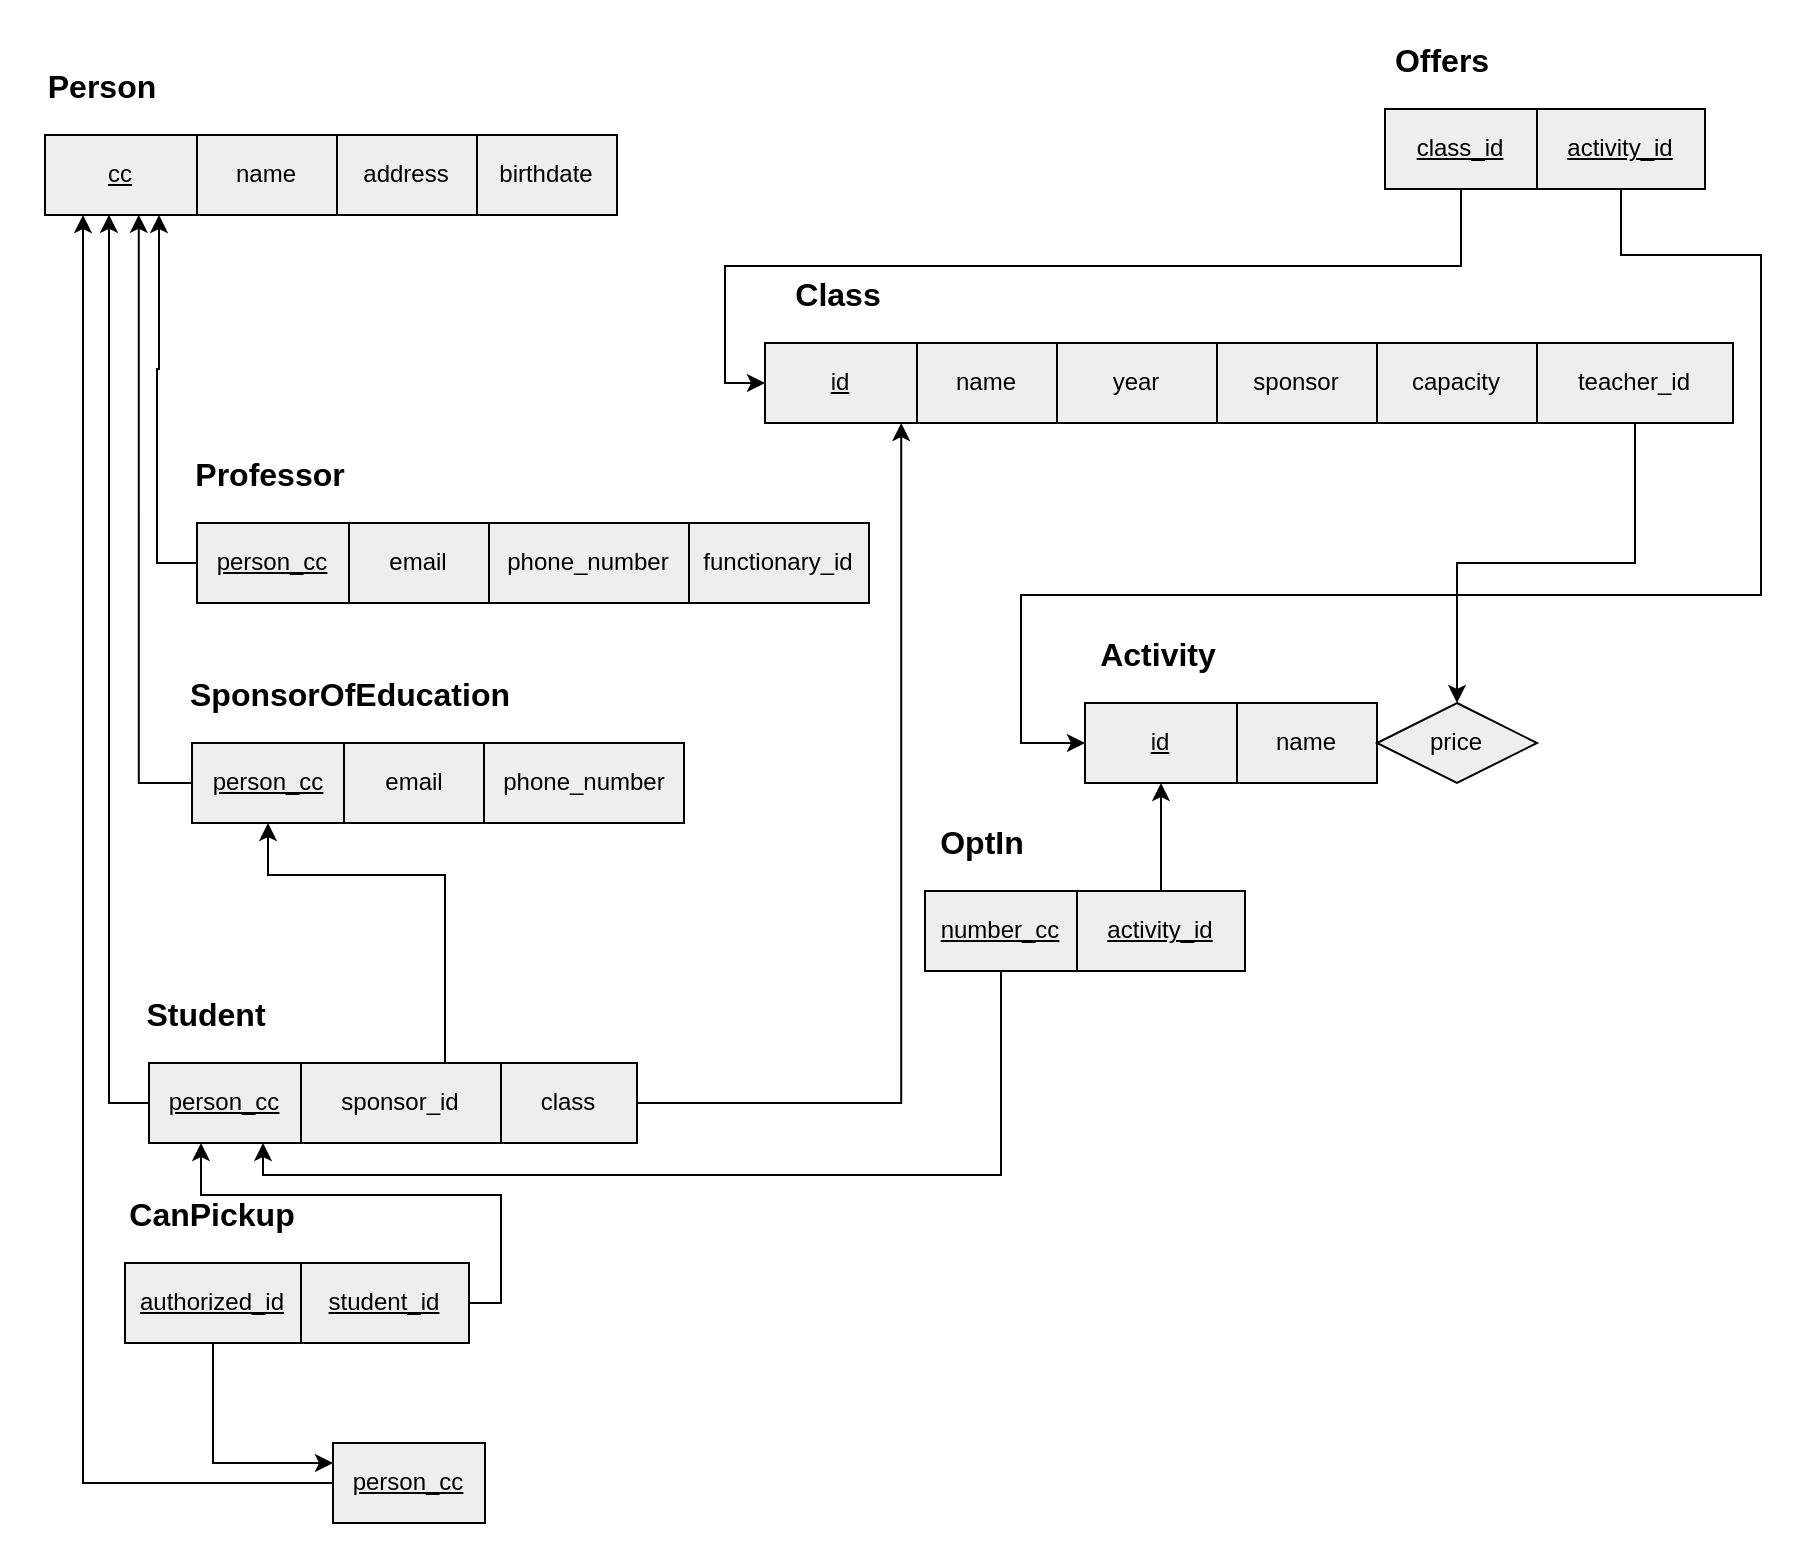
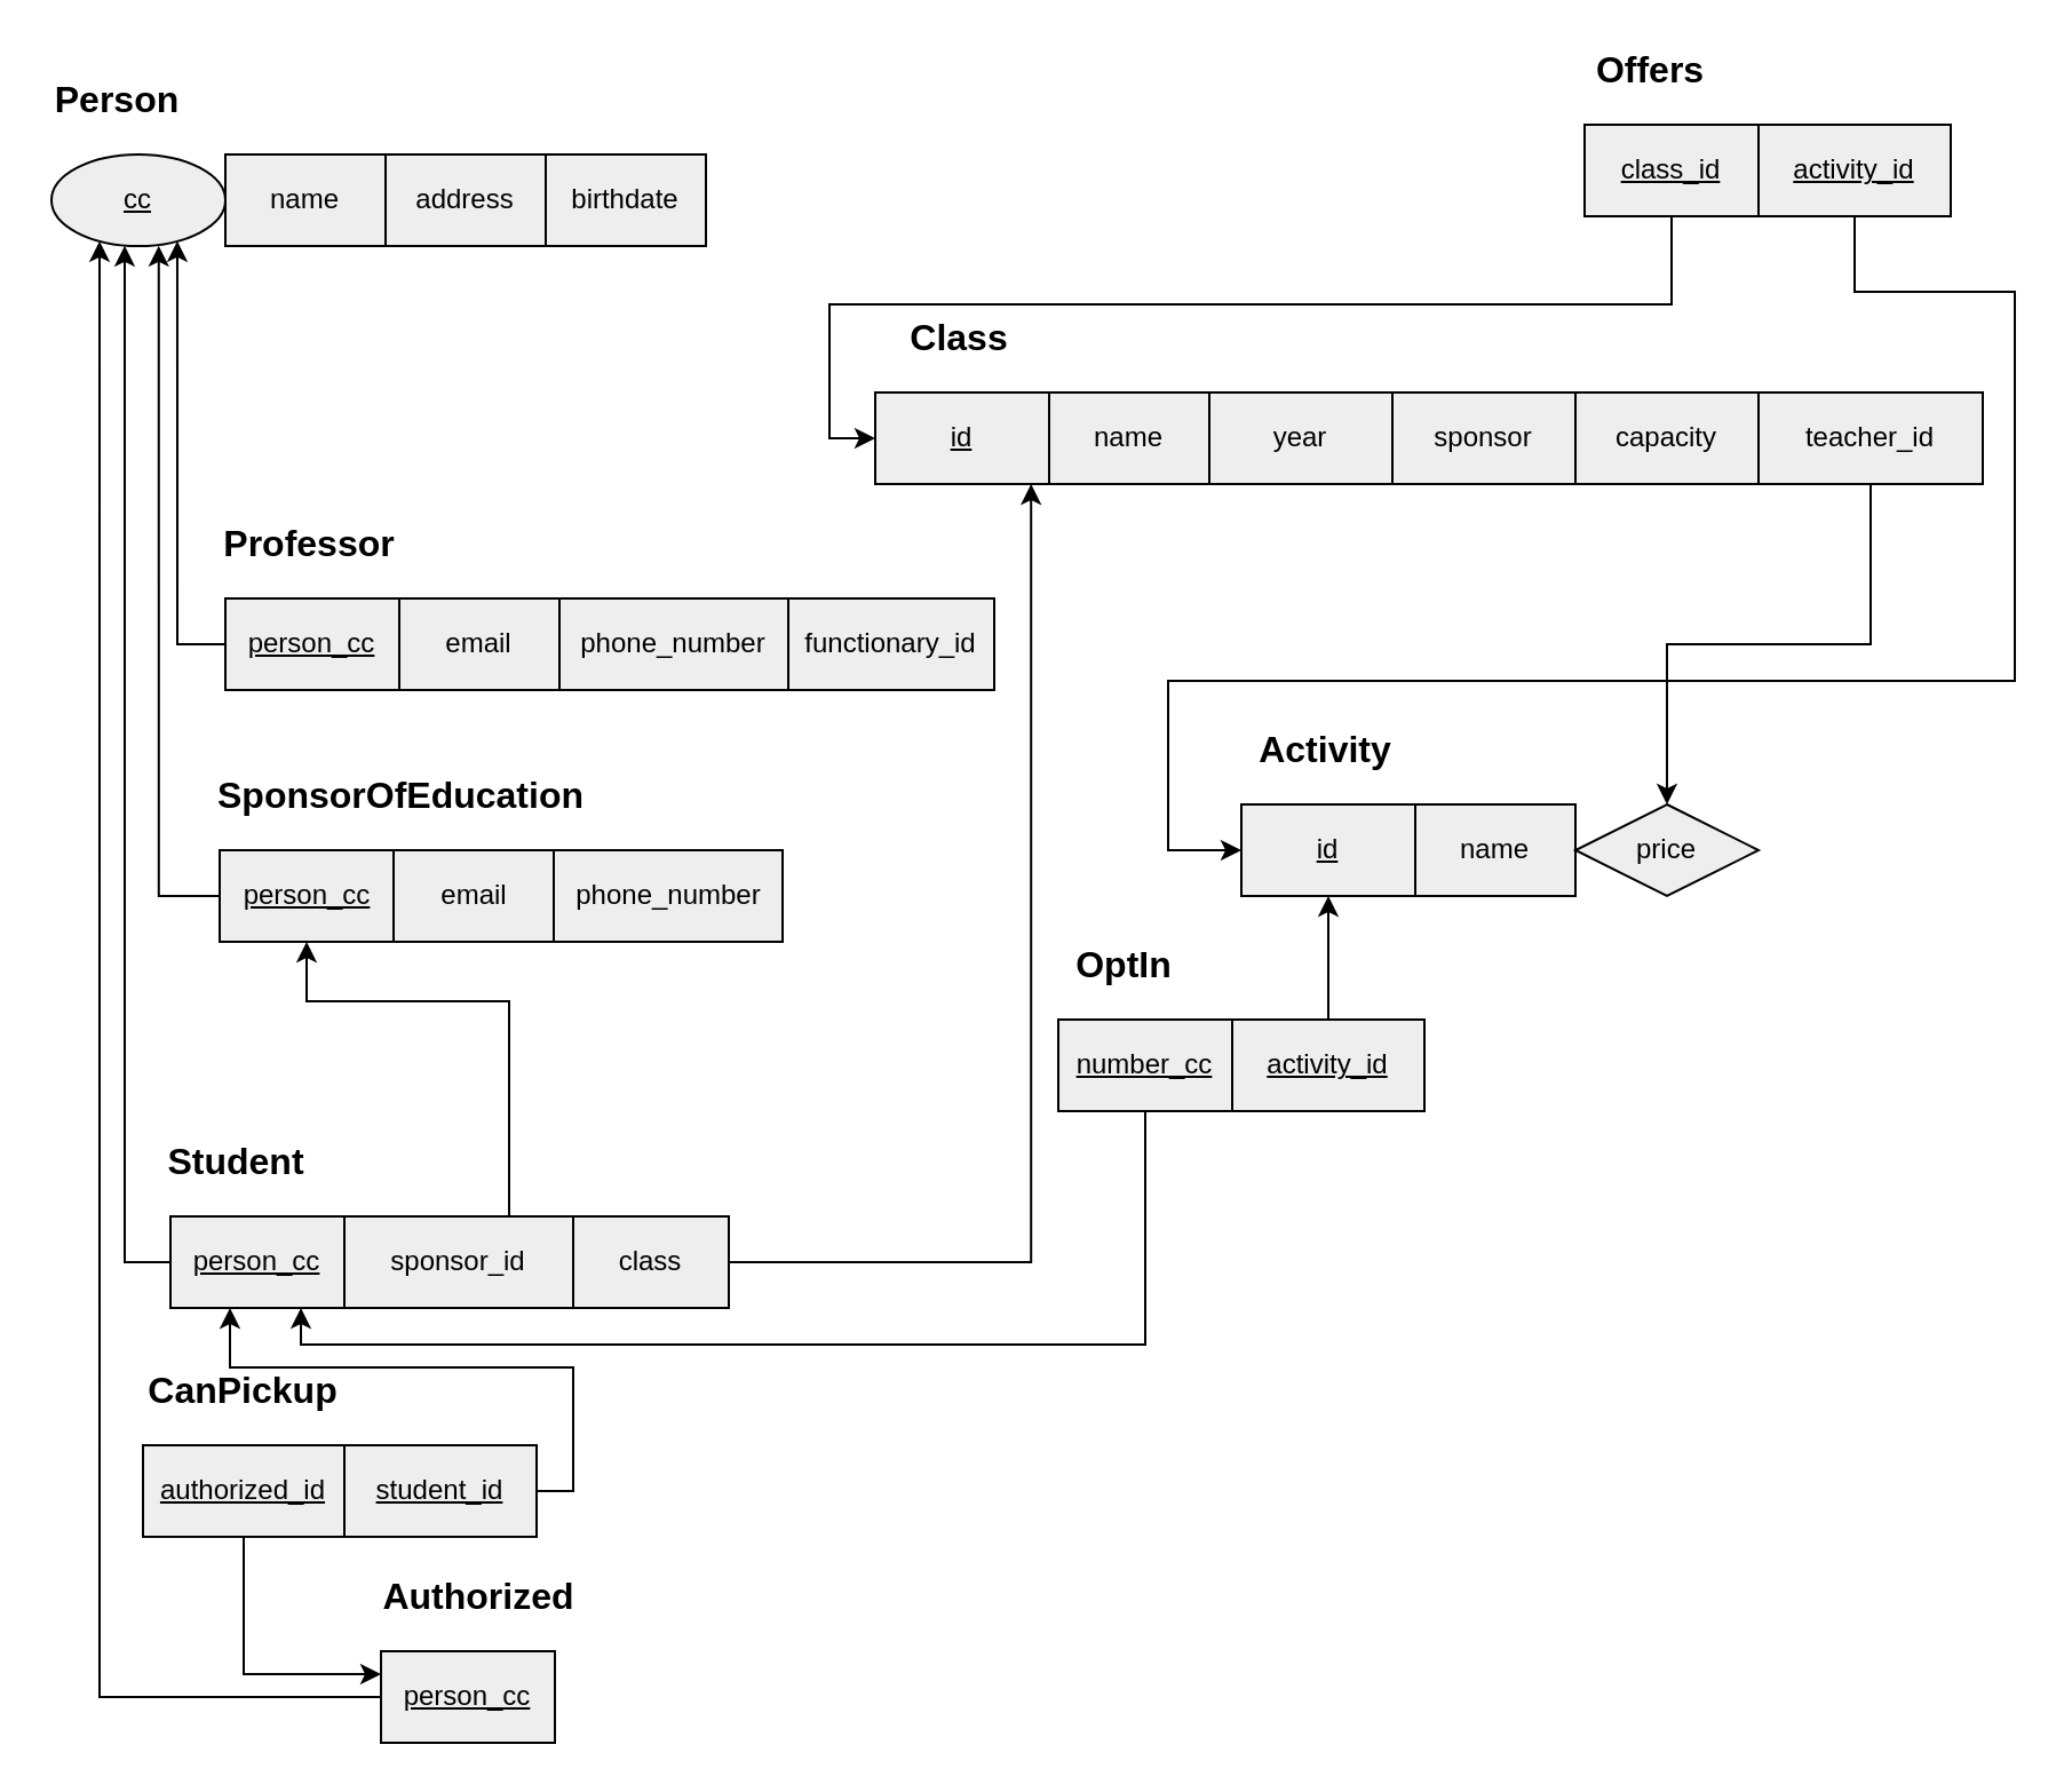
- <mxCell id="3" value="&lt;u&gt;cc&lt;/u&gt;" style="rounded=0;whiteSpace=wrap;html=1;strokeColor=#000000;fillColor=#EEEEEE;" parent="1" vertex="1"><mxGeometry x="22" y="67" width="76" height="40" as="geometry" /></mxCell>
+ <mxCell id="3" value="&lt;u&gt;cc&lt;/u&gt;" style="ellipse;whiteSpace=wrap;html=1;strokeColor=#000000;fillColor=#EEEEEE;" parent="1" vertex="1"><mxGeometry x="22" y="67" width="76" height="40" as="geometry" /></mxCell>
+ <mxCell id="21" value="&lt;span style=&quot;font-size: 16px&quot;&gt;&lt;b&gt;Authorized&lt;/b&gt;&lt;/span&gt;" style="text;html=1;strokeColor=none;fillColor=none;align=center;verticalAlign=middle;whiteSpace=wrap;rounded=0;" parent="1" vertex="1"><mxGeometry x="162" y="687" width="94" height="20" as="geometry" /></mxCell>
